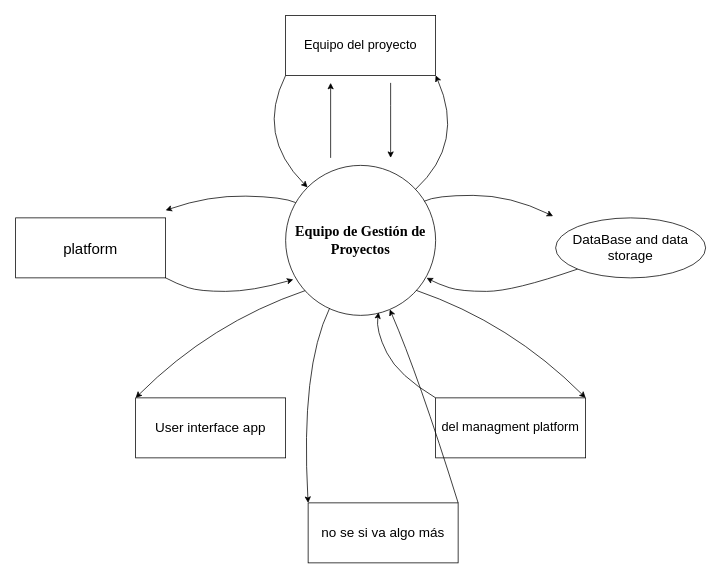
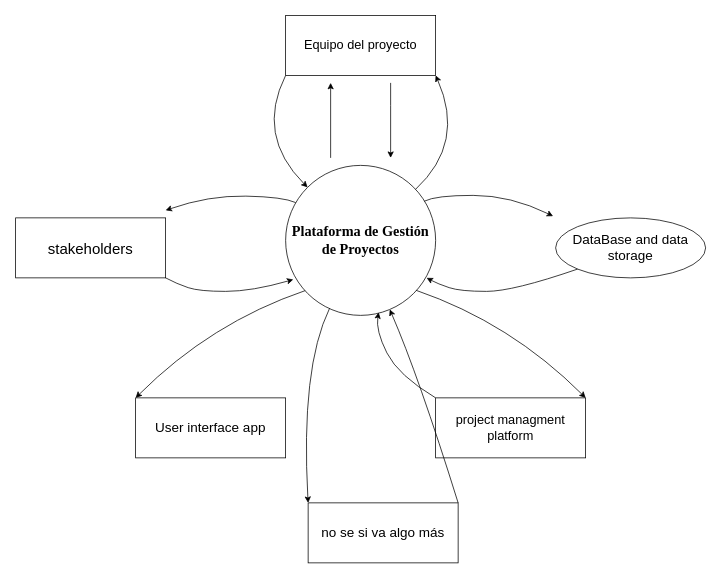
- <mxCell id="2" value="&lt;h3&gt;&lt;font face=&quot;Times New Roman&quot; style=&quot;font-size: 19px;&quot;&gt;Equipo de Gestión de Proyectos&lt;/font&gt;&lt;/h3&gt;" style="ellipse;whiteSpace=wrap;html=1;aspect=fixed;" vertex="1" parent="1"><mxGeometry x="380" y="220" width="200" height="200" as="geometry" /></mxCell>
+ <mxCell id="2" value="&lt;h3&gt;&lt;font face=&quot;Times New Roman&quot; style=&quot;font-size: 19px;&quot;&gt;Plataforma de Gestión de Proyectos&lt;/font&gt;&lt;/h3&gt;" style="ellipse;whiteSpace=wrap;html=1;aspect=fixed;" vertex="1" parent="1"><mxGeometry x="380" y="220" width="200" height="200" as="geometry" /></mxCell>
- <mxCell id="8" value="&lt;font style=&quot;font-size: 20px;&quot;&gt;platform&lt;/font&gt;" style="rounded=0;whiteSpace=wrap;html=1;" vertex="1" parent="1"><mxGeometry x="20" y="290" width="200" height="80" as="geometry" /></mxCell>
+ <mxCell id="8" value="&lt;font style=&quot;font-size: 20px;&quot;&gt;stakeholders&lt;/font&gt;" style="rounded=0;whiteSpace=wrap;html=1;" vertex="1" parent="1"><mxGeometry x="20" y="290" width="200" height="80" as="geometry" /></mxCell>
- <mxCell id="10" value="&lt;font style=&quot;font-size: 17px;&quot;&gt;del managment platform&lt;/font&gt;" style="rounded=0;whiteSpace=wrap;html=1;" vertex="1" parent="1"><mxGeometry x="580" y="530" width="200" height="80" as="geometry" /></mxCell>
+ <mxCell id="10" value="&lt;font style=&quot;font-size: 17px;&quot;&gt;project managment platform&lt;/font&gt;" style="rounded=0;whiteSpace=wrap;html=1;" vertex="1" parent="1"><mxGeometry x="580" y="530" width="200" height="80" as="geometry" /></mxCell>
